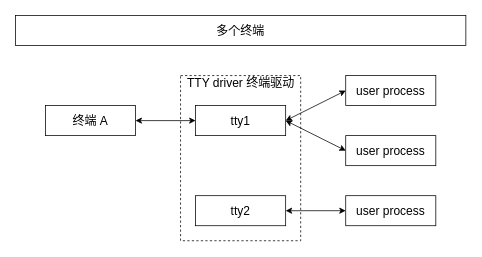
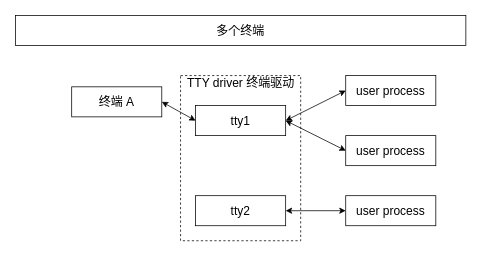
- <mxCell id="3" value="终端 A" style="rounded=0;whiteSpace=wrap;html=1;fillColor=none;fontSize=16;" parent="1" vertex="1"><mxGeometry x="60" y="140" width="120" height="40" as="geometry" /></mxCell>
+ <mxCell id="3" value="终端 A" style="rounded=0;whiteSpace=wrap;html=1;fillColor=none;fontSize=16;" parent="1" vertex="1"><mxGeometry x="95" y="115" width="120" height="40" as="geometry" /></mxCell>
